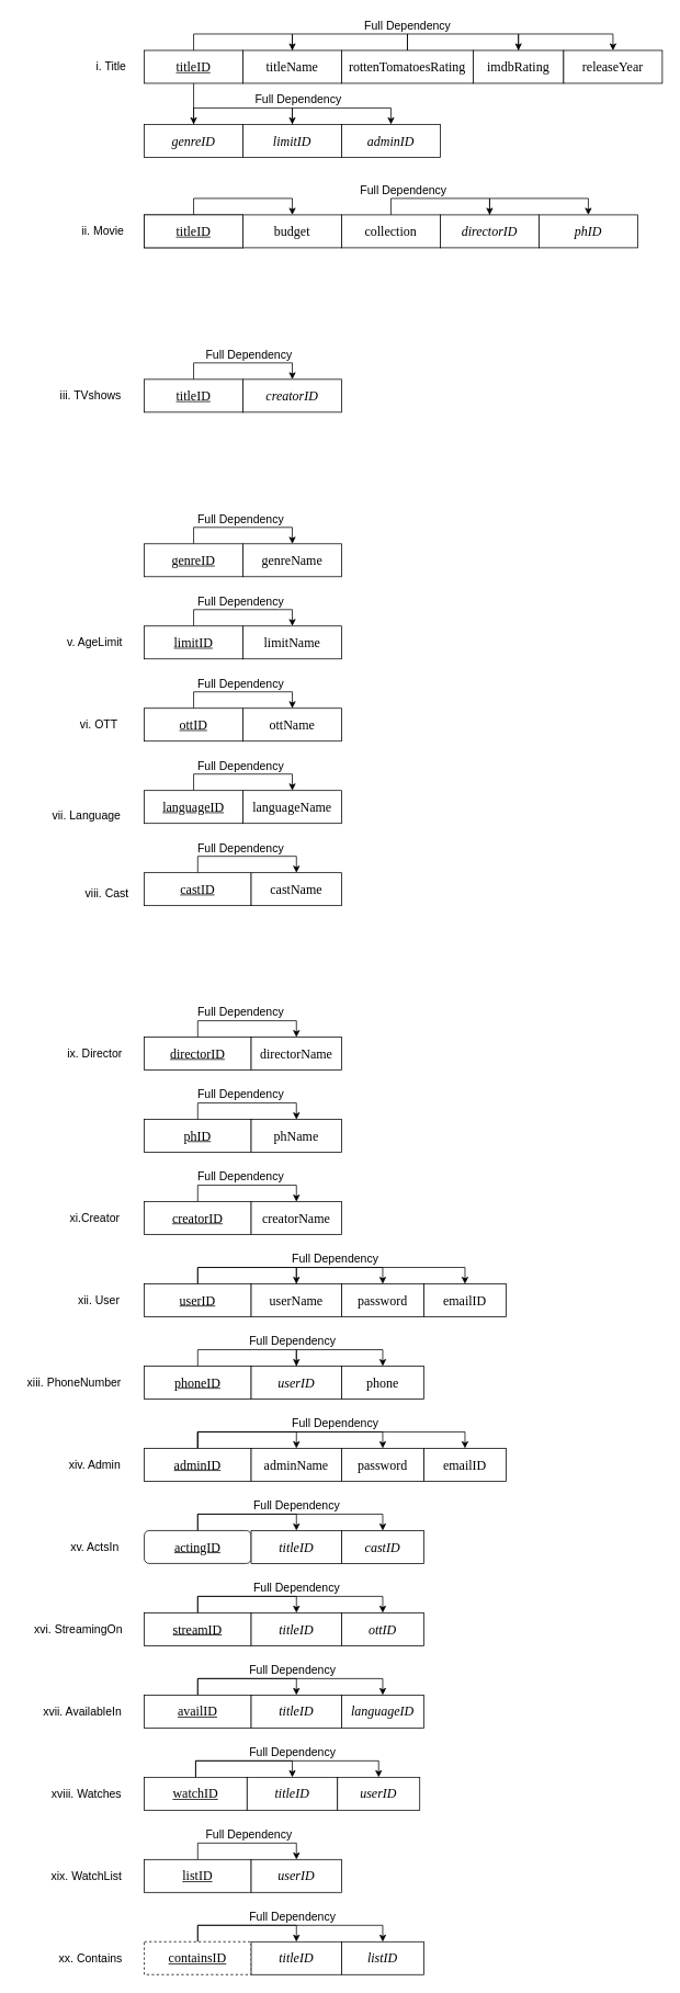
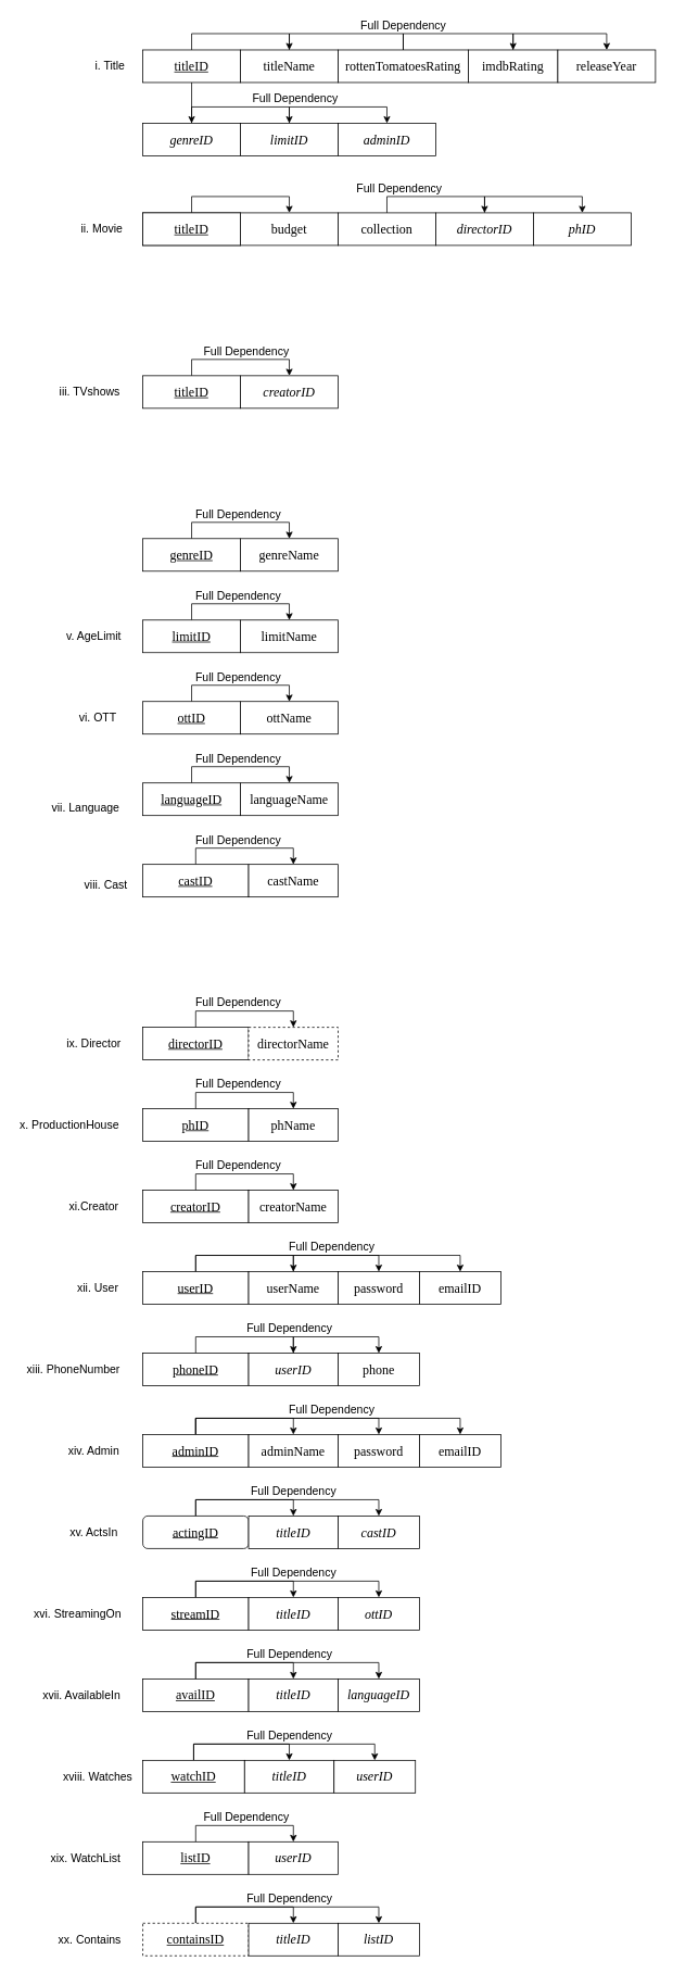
- <mxCell id="72" value="directorName" style="rounded=0;whiteSpace=wrap;html=1;fontFamily=Times New Roman;fontStyle=0;fontSize=16;" parent="1" vertex="1"><mxGeometry x="305" y="1260" width="110" height="40" as="geometry" /></mxCell>
+ <mxCell id="72" value="directorName" style="rounded=0;whiteSpace=wrap;html=1;fontFamily=Times New Roman;fontStyle=0;fontSize=16;dashed=1;" parent="1" vertex="1"><mxGeometry x="305" y="1260" width="110" height="40" as="geometry" /></mxCell>
+ <mxCell id="109" value="&lt;font style=&quot;font-size: 14px&quot;&gt;x. &lt;font style=&quot;font-size: 14px&quot;&gt;ProductionHouse&lt;/font&gt;&lt;/font&gt;" style="text;html=1;strokeColor=none;fillColor=none;align=center;verticalAlign=middle;whiteSpace=wrap;rounded=0;" parent="1" vertex="1"><mxGeometry x="20" y="1370" width="130" height="20" as="geometry" /></mxCell>
- <mxCell id="113" value="&lt;font style=&quot;font-size: 14px&quot;&gt;xviii. &lt;font style=&quot;font-size: 14px&quot;&gt;Watches&lt;/font&gt;&lt;/font&gt;" style="text;html=1;strokeColor=none;fillColor=none;align=center;verticalAlign=middle;whiteSpace=wrap;rounded=0;" parent="1" vertex="1"><mxGeometry x="60" y="2170" width="90" height="20" as="geometry" /></mxCell>
+ <mxCell id="113" value="&lt;font style=&quot;font-size: 14px&quot;&gt;xviii. &lt;font style=&quot;font-size: 14px&quot;&gt;Watches&lt;/font&gt;&lt;/font&gt;" style="text;html=1;strokeColor=none;fillColor=none;align=center;verticalAlign=middle;whiteSpace=wrap;rounded=0;" parent="1" vertex="1"><mxGeometry x="75" y="2170" width="90" height="20" as="geometry" /></mxCell>
